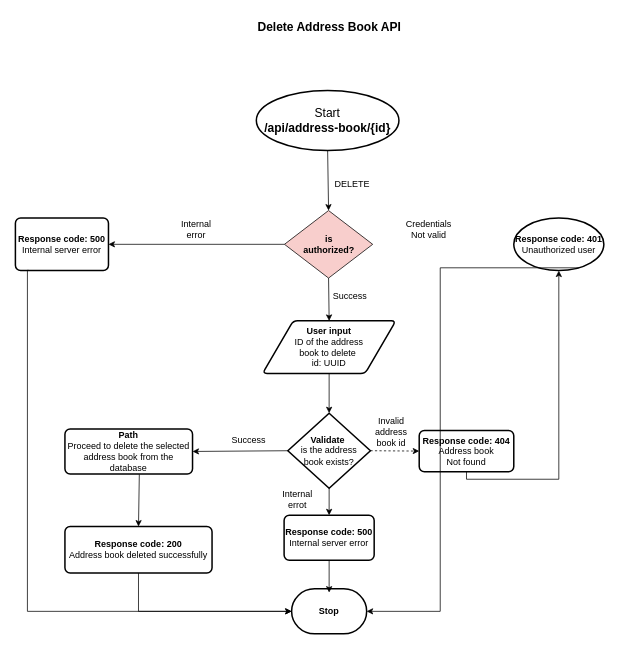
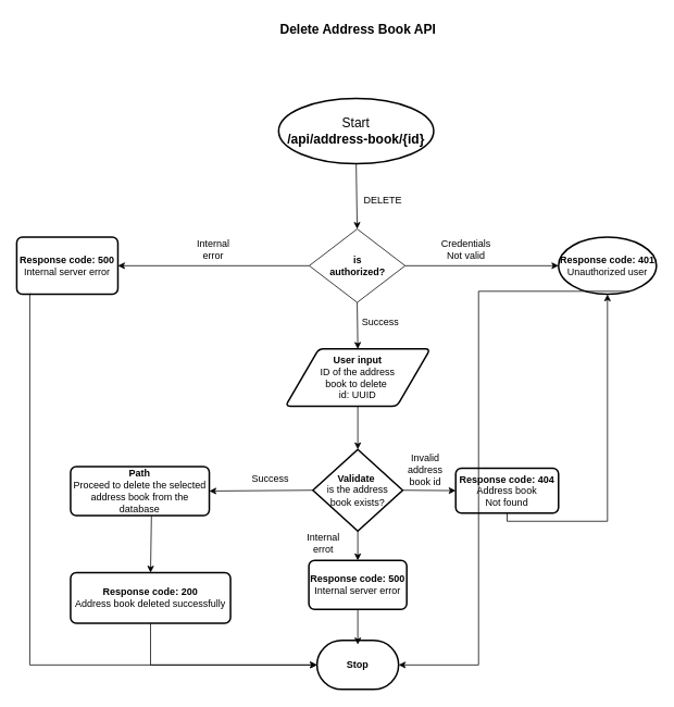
- <mxCell id="4" value="&lt;b&gt;is &lt;br&gt;authorized?&lt;/b&gt;" style="rhombus;whiteSpace=wrap;html=1;fillColor=#f8cecc;" parent="1" vertex="1"><mxGeometry x="378.5" y="280" width="117.5" height="90" as="geometry" /></mxCell>
+ <mxCell id="4" value="&lt;b&gt;is &lt;br&gt;authorized?&lt;/b&gt;" style="rhombus;whiteSpace=wrap;html=1;" parent="1" vertex="1"><mxGeometry x="378.5" y="280" width="117.5" height="90" as="geometry" /></mxCell>
+ <mxCell id="17" value="" style="endArrow=classic;html=1;rounded=0;exitX=1;exitY=0.5;exitDx=0;exitDy=0;entryX=0;entryY=0.5;entryDx=0;entryDy=0;" parent="1" source="4" target="6" edge="1"><mxGeometry width="50" height="50" relative="1" as="geometry"><mxPoint x="371" y="470" as="sourcePoint" /><mxPoint x="421" y="420" as="targetPoint" /></mxGeometry></mxCell>
- <mxCell id="18" value="" style="endArrow=classic;html=1;rounded=0;exitX=1;exitY=0.5;exitDx=0;exitDy=0;exitPerimeter=0;entryX=0;entryY=0.5;entryDx=0;entryDy=0;dashed=1;" parent="1" source="7" target="8" edge="1"><mxGeometry width="50" height="50" relative="1" as="geometry"><mxPoint x="371" y="441" as="sourcePoint" /><mxPoint x="421" y="391" as="targetPoint" /></mxGeometry></mxCell>
+ <mxCell id="18" value="" style="endArrow=classic;html=1;rounded=0;exitX=1;exitY=0.5;exitDx=0;exitDy=0;exitPerimeter=0;entryX=0;entryY=0.5;entryDx=0;entryDy=0;" parent="1" source="7" target="8" edge="1"><mxGeometry width="50" height="50" relative="1" as="geometry"><mxPoint x="371" y="441" as="sourcePoint" /><mxPoint x="421" y="391" as="targetPoint" /></mxGeometry></mxCell>
